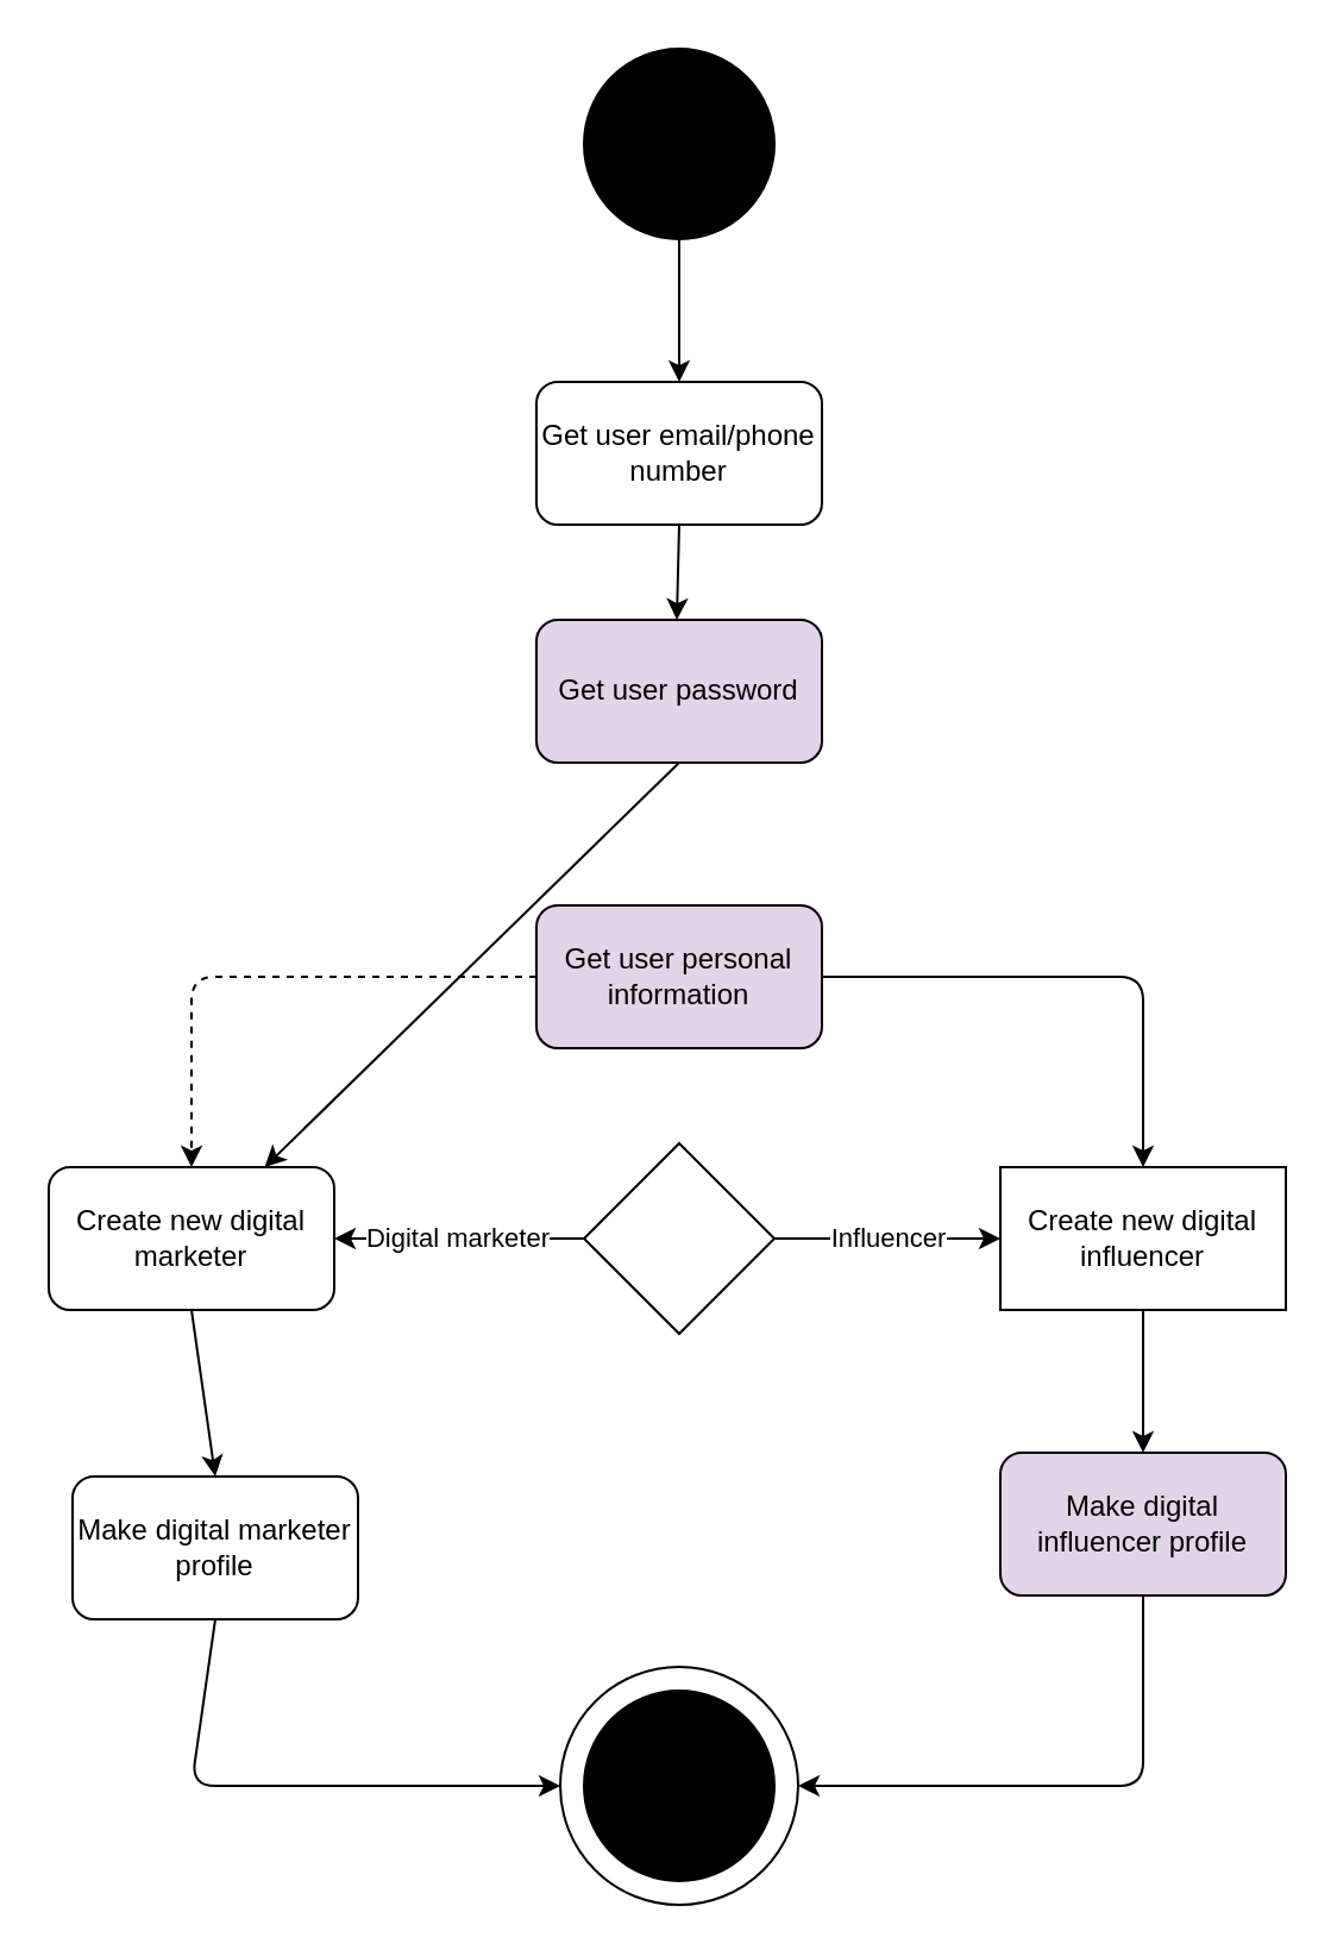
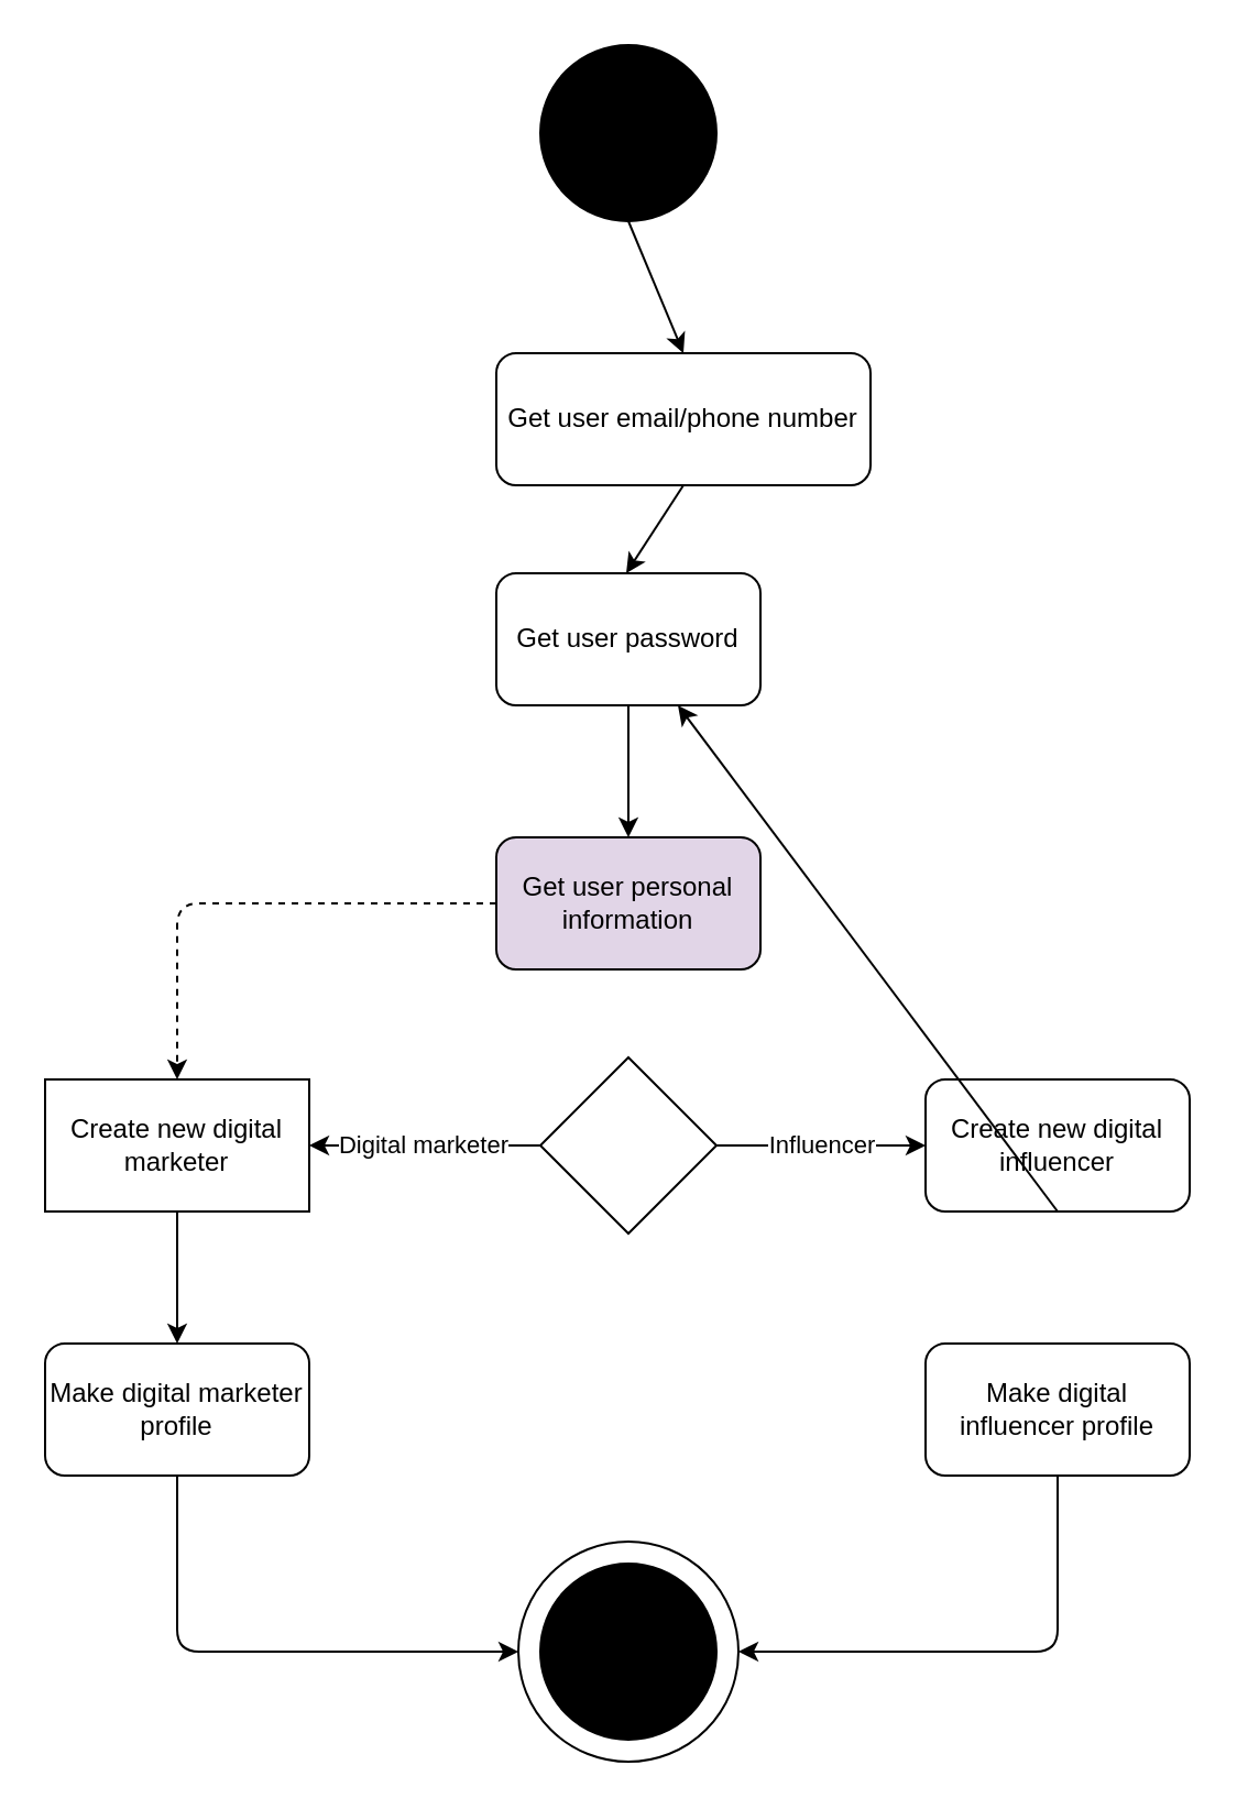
- <mxCell id="4" value="Get user email/phone number" style="rounded=1;whiteSpace=wrap;html=1;" vertex="1" parent="1"><mxGeometry x="225" y="160" width="120" height="60" as="geometry" /></mxCell>
+ <mxCell id="4" value="Get user email/phone number" style="rounded=1;whiteSpace=wrap;html=1;" vertex="1" parent="1"><mxGeometry x="225" y="160" width="170" height="60" as="geometry" /></mxCell>
- <mxCell id="5" value="Get user password" style="rounded=1;whiteSpace=wrap;html=1;fillColor=#e1d5e7;" vertex="1" parent="1"><mxGeometry x="225" y="260" width="120" height="60" as="geometry" /></mxCell>
+ <mxCell id="5" value="Get user password" style="rounded=1;whiteSpace=wrap;html=1;" vertex="1" parent="1"><mxGeometry x="225" y="260" width="120" height="60" as="geometry" /></mxCell>
- <mxCell id="16" value="" style="endArrow=classic;html=1;exitX=0.5;exitY=1;exitDx=0;exitDy=0;" edge="1" parent="1" source="5" target="6"><mxGeometry width="50" height="50" relative="1" as="geometry"><mxPoint x="285" y="317" as="sourcePoint" /><mxPoint x="335" y="267" as="targetPoint" /></mxGeometry></mxCell>
+ <mxCell id="16" value="" style="endArrow=classic;html=1;entryX=0.5;entryY=0;entryDx=0;entryDy=0;exitX=0.5;exitY=1;exitDx=0;exitDy=0;" edge="1" parent="1" source="5" target="7"><mxGeometry width="50" height="50" relative="1" as="geometry"><mxPoint x="285" y="317" as="sourcePoint" /><mxPoint x="335" y="267" as="targetPoint" /></mxGeometry></mxCell>
- <mxCell id="18" value="" style="endArrow=classic;html=1;entryX=0.5;entryY=0;entryDx=0;entryDy=0;exitX=1;exitY=0.5;exitDx=0;exitDy=0;" edge="1" parent="1" source="7" target="8"><mxGeometry width="50" height="50" relative="1" as="geometry"><mxPoint x="315" y="130" as="sourcePoint" /><mxPoint x="315" y="190" as="targetPoint" /><Array as="points"><mxPoint x="480" y="410" /></Array></mxGeometry></mxCell>
- <mxCell id="6" value="Create new digital marketer" style="rounded=1;whiteSpace=wrap;html=1;" vertex="1" parent="1"><mxGeometry x="20" y="490" width="120" height="60" as="geometry" /></mxCell>
+ <mxCell id="6" value="Create new digital marketer" style="whiteSpace=wrap;html=1;rounded=0;" vertex="1" parent="1"><mxGeometry x="20" y="490" width="120" height="60" as="geometry" /></mxCell>
- <mxCell id="8" value="Create new digital influencer" style="whiteSpace=wrap;html=1;rounded=0;" vertex="1" parent="1"><mxGeometry x="420" y="490" width="120" height="60" as="geometry" /></mxCell>
+ <mxCell id="8" value="Create new digital influencer" style="rounded=1;whiteSpace=wrap;html=1;" vertex="1" parent="1"><mxGeometry x="420" y="490" width="120" height="60" as="geometry" /></mxCell>
- <mxCell id="20" value="" style="endArrow=classic;html=1;exitX=0.5;exitY=1;exitDx=0;exitDy=0;entryX=0.5;entryY=0;entryDx=0;entryDy=0;" edge="1" parent="1" source="8" target="11"><mxGeometry width="50" height="50" relative="1" as="geometry"><mxPoint x="580" y="550" as="sourcePoint" /><mxPoint x="580" y="610" as="targetPoint" /></mxGeometry></mxCell>
+ <mxCell id="20" value="" style="endArrow=classic;html=1;exitX=0.5;exitY=1;exitDx=0;exitDy=0;" edge="1" parent="1" source="8" target="5"><mxGeometry width="50" height="50" relative="1" as="geometry"><mxPoint x="580" y="550" as="sourcePoint" /><mxPoint x="580" y="610" as="targetPoint" /></mxGeometry></mxCell>
- <mxCell id="11" value="Make digital influencer profile" style="rounded=1;whiteSpace=wrap;html=1;fillColor=#e1d5e7;" vertex="1" parent="1"><mxGeometry x="420" y="610" width="120" height="60" as="geometry" /></mxCell>
+ <mxCell id="11" value="Make digital influencer profile" style="rounded=1;whiteSpace=wrap;html=1;" vertex="1" parent="1"><mxGeometry x="420" y="610" width="120" height="60" as="geometry" /></mxCell>
- <mxCell id="10" value="Make digital marketer profile" style="rounded=1;whiteSpace=wrap;html=1;" vertex="1" parent="1"><mxGeometry x="30" y="620" width="120" height="60" as="geometry" /></mxCell>
+ <mxCell id="10" value="Make digital marketer profile" style="rounded=1;whiteSpace=wrap;html=1;" vertex="1" parent="1"><mxGeometry x="20" y="610" width="120" height="60" as="geometry" /></mxCell>
